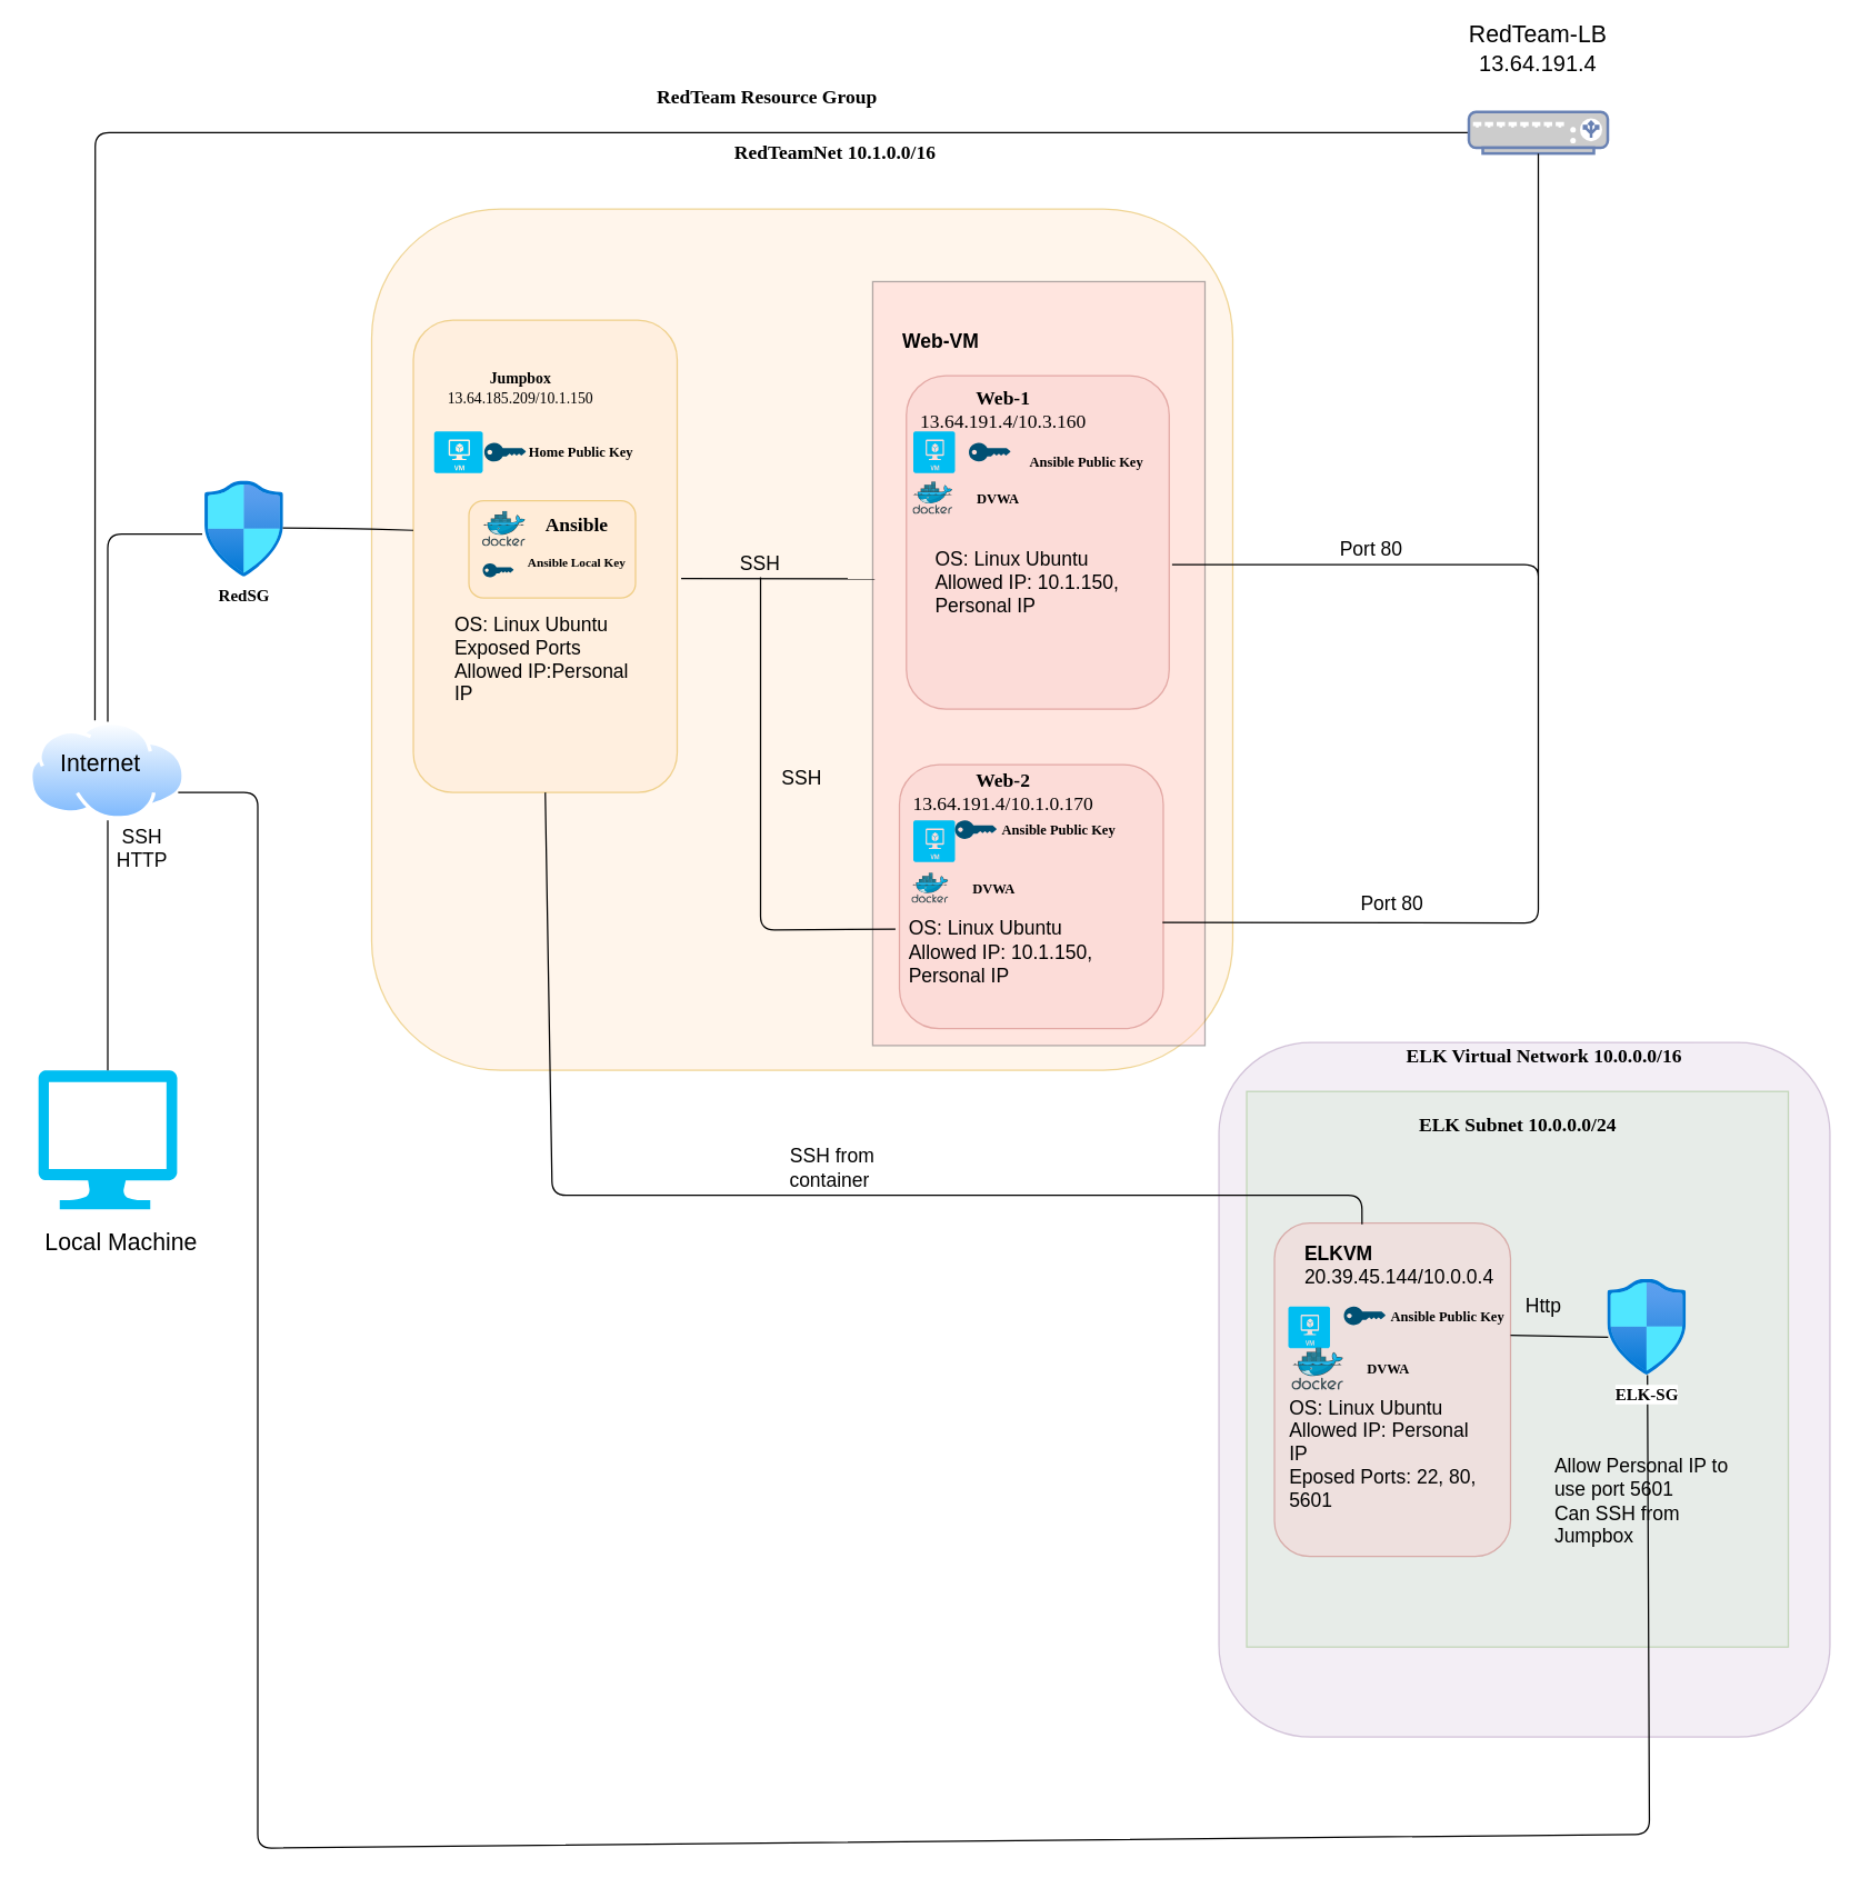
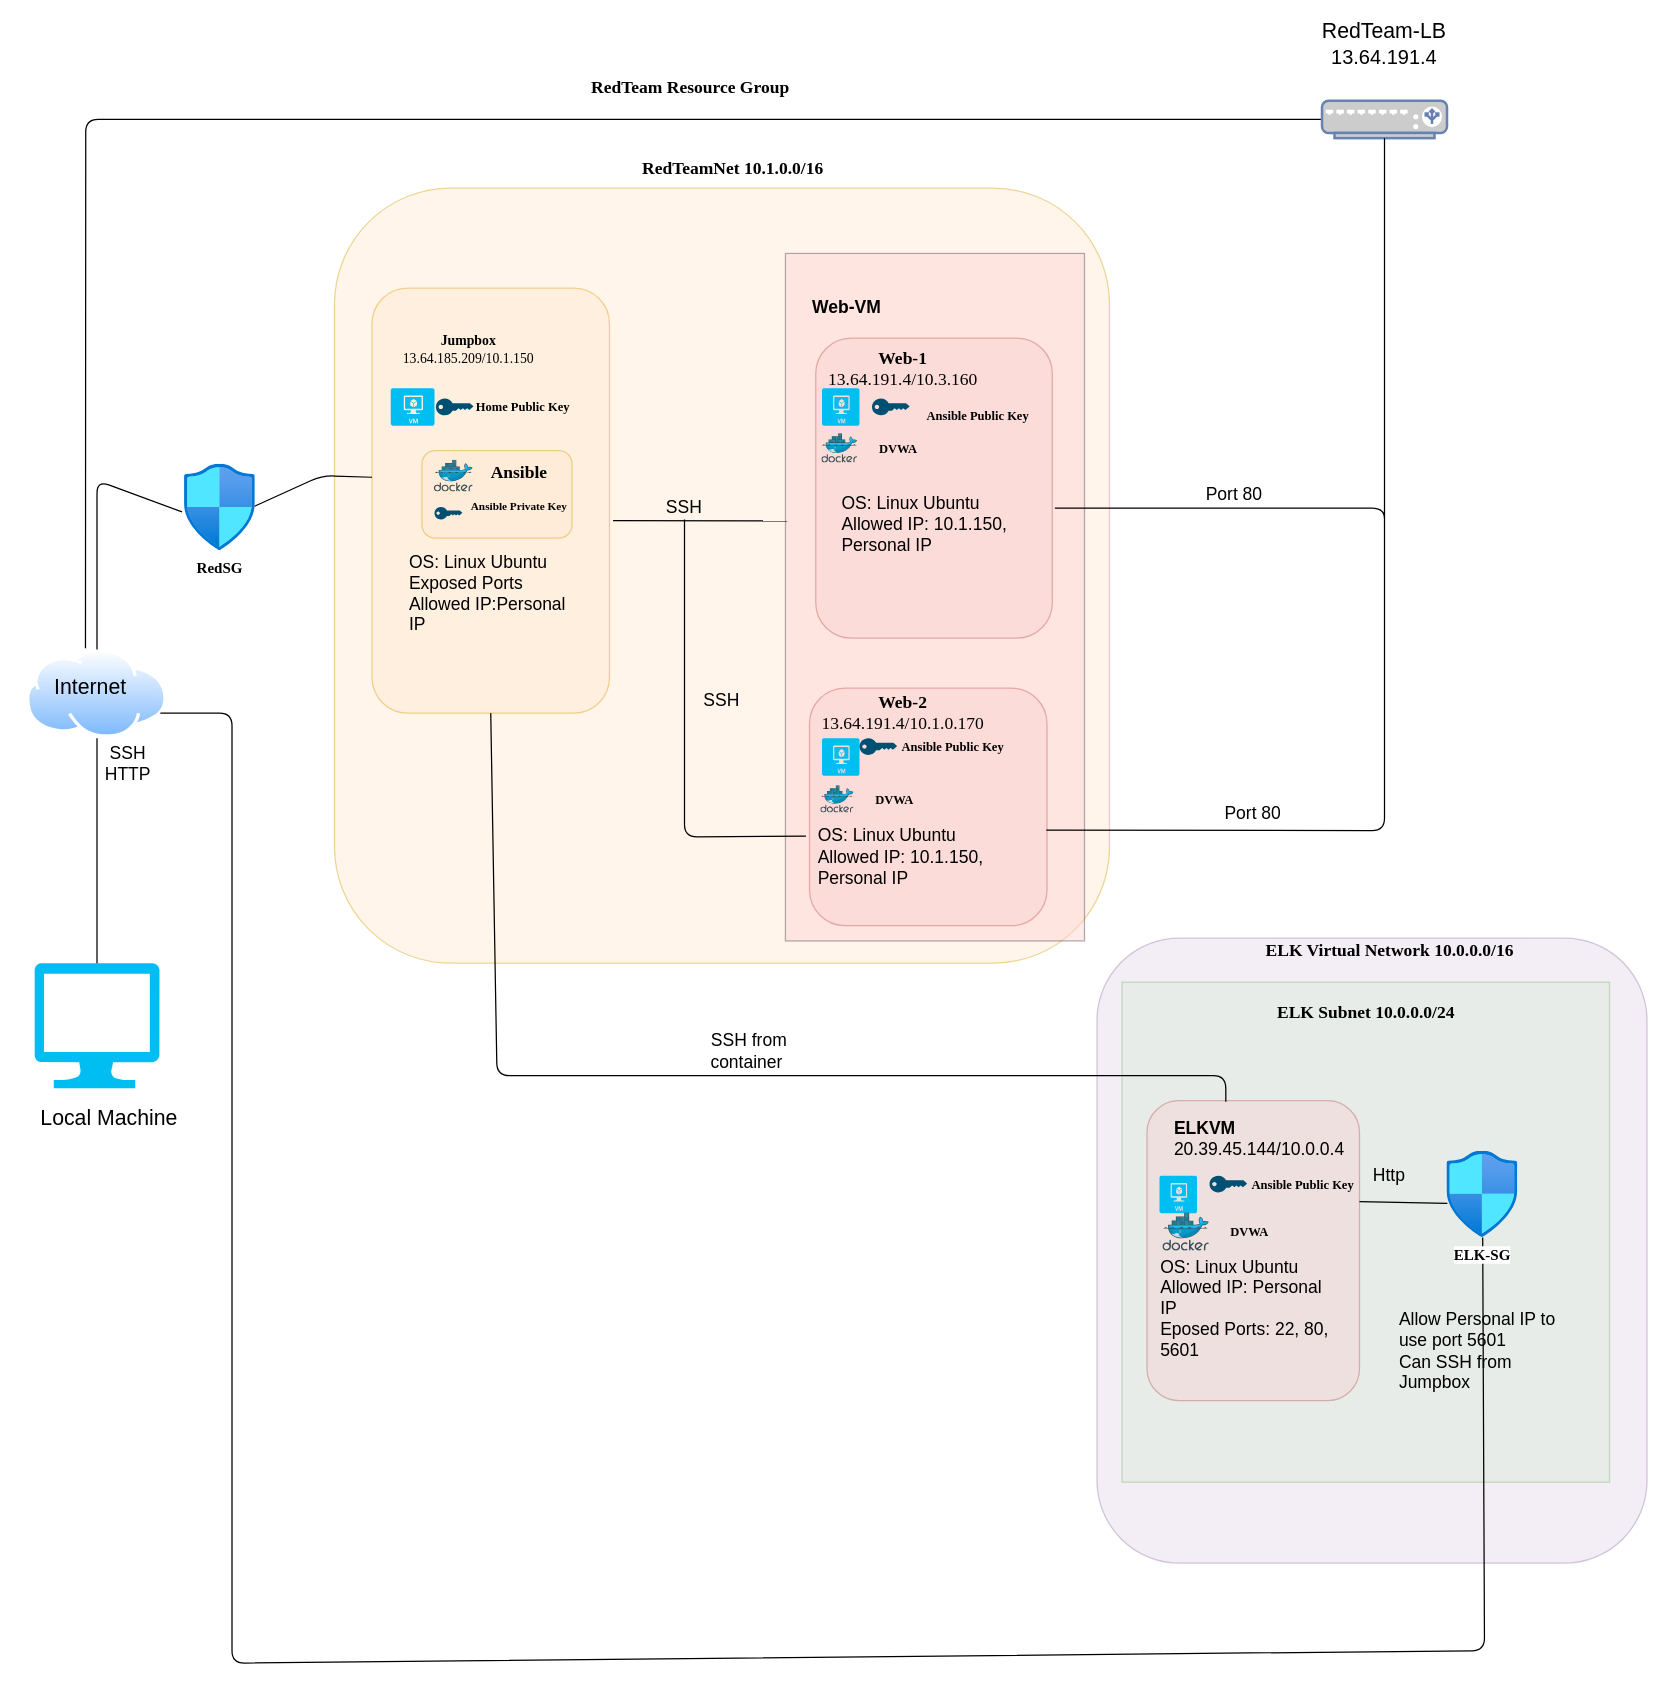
- <mxCell id="65" value="RedTeamNet 10.1.0.0/16" style="text;html=1;strokeColor=none;fillColor=none;align=center;verticalAlign=middle;whiteSpace=wrap;rounded=0;fontFamily=Times New Roman;fontSize=14;fontStyle=1" vertex="1" parent="1"><mxGeometry x="500.66" y="95" width="200" height="30" as="geometry" /></mxCell>
+ <mxCell id="65" value="RedTeamNet 10.1.0.0/16" style="text;html=1;strokeColor=none;fillColor=none;align=center;verticalAlign=middle;whiteSpace=wrap;rounded=0;fontFamily=Times New Roman;fontSize=14;fontStyle=1" vertex="1" parent="1"><mxGeometry x="485.66" y="120" width="200" height="30" as="geometry" /></mxCell>
- <mxCell id="43" value="&lt;b&gt;RedSG&lt;/b&gt;" style="aspect=fixed;html=1;points=[];align=center;image;fontSize=12;image=img/lib/azure2/networking/Network_Security_Groups.svg;fontFamily=Times New Roman;" vertex="1" parent="1"><mxGeometry x="147" y="346" width="56.82" height="69" as="geometry" /></mxCell>
+ <mxCell id="43" value="&lt;b&gt;RedSG&lt;/b&gt;" style="aspect=fixed;html=1;points=[];align=center;image;fontSize=12;image=img/lib/azure2/networking/Network_Security_Groups.svg;fontFamily=Times New Roman;" vertex="1" parent="1"><mxGeometry x="147" y="371" width="56.82" height="69" as="geometry" /></mxCell>
- <mxCell id="38" value="Ansible Local Key" style="text;html=1;strokeColor=none;fillColor=none;align=center;verticalAlign=middle;whiteSpace=wrap;rounded=0;fontFamily=Times New Roman;fontSize=9;fontStyle=1" vertex="1" parent="1"><mxGeometry x="374.97" y="400" width="80" height="10" as="geometry" /></mxCell>
+ <mxCell id="38" value="Ansible Private Key" style="text;html=1;strokeColor=none;fillColor=none;align=center;verticalAlign=middle;whiteSpace=wrap;rounded=0;fontFamily=Times New Roman;fontSize=9;fontStyle=1" vertex="1" parent="1"><mxGeometry x="374.97" y="400" width="80" height="10" as="geometry" /></mxCell>
